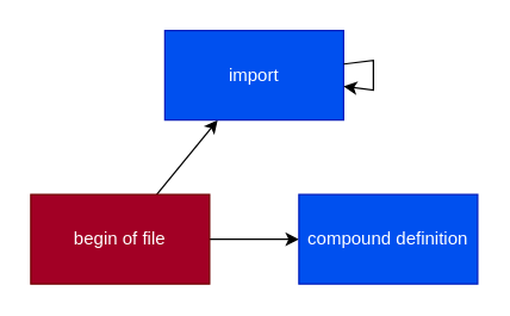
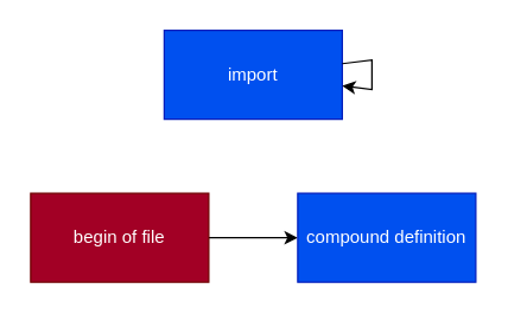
- <mxCell id="2" value="" style="edgeStyle=none;html=1;rounded=0;" parent="1" source="4" target="5" edge="1"><mxGeometry relative="1" as="geometry" /></mxCell>
